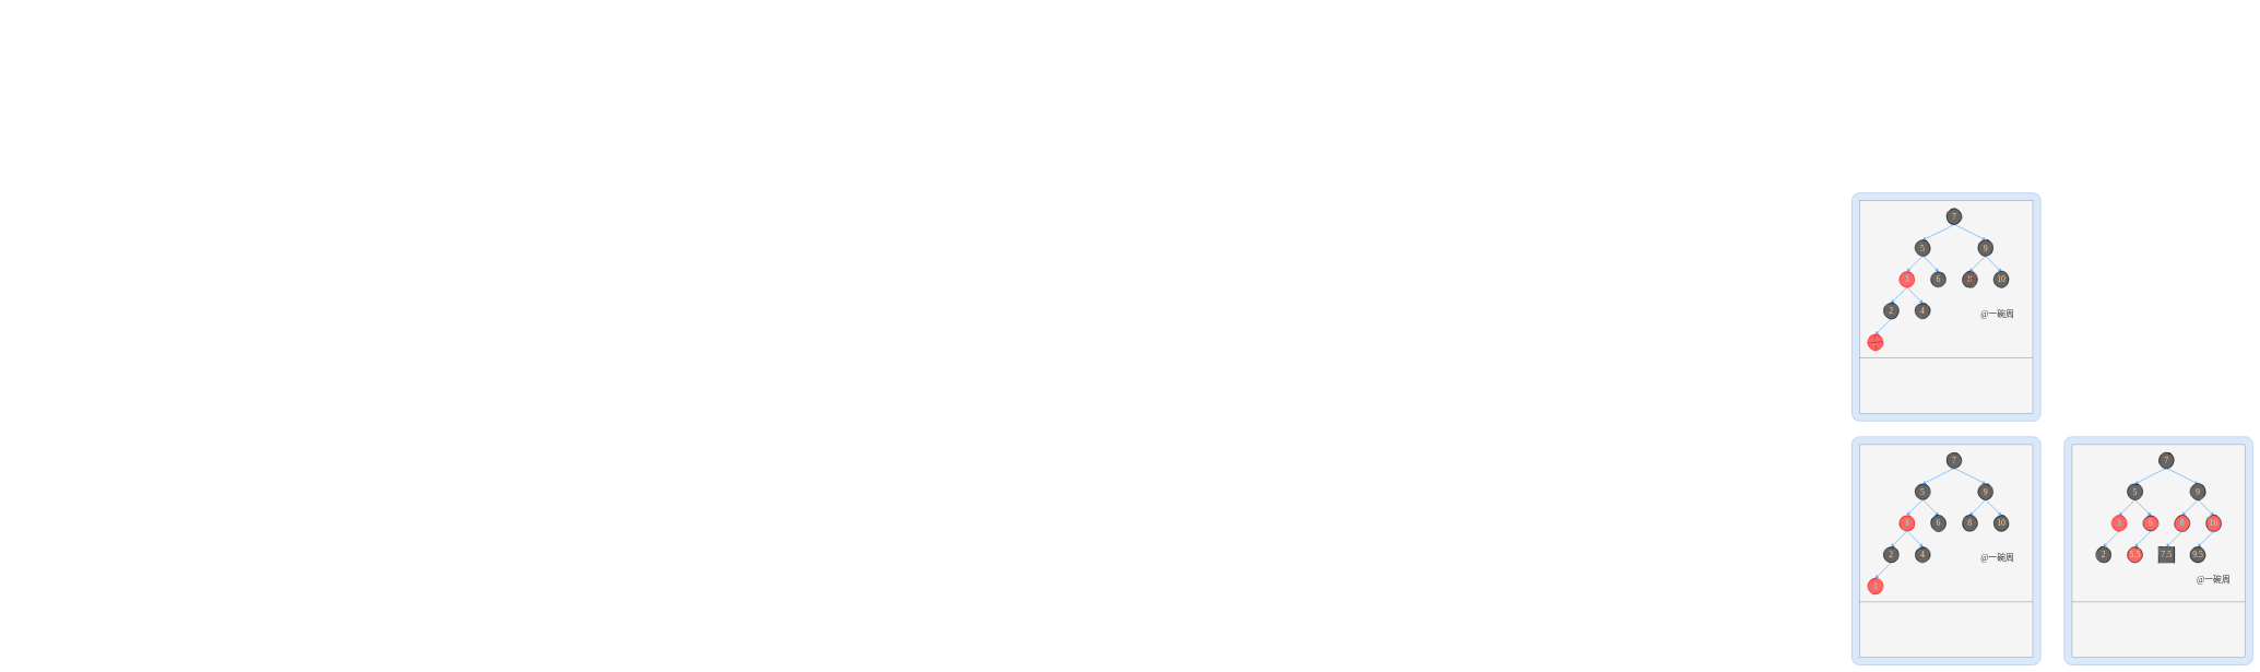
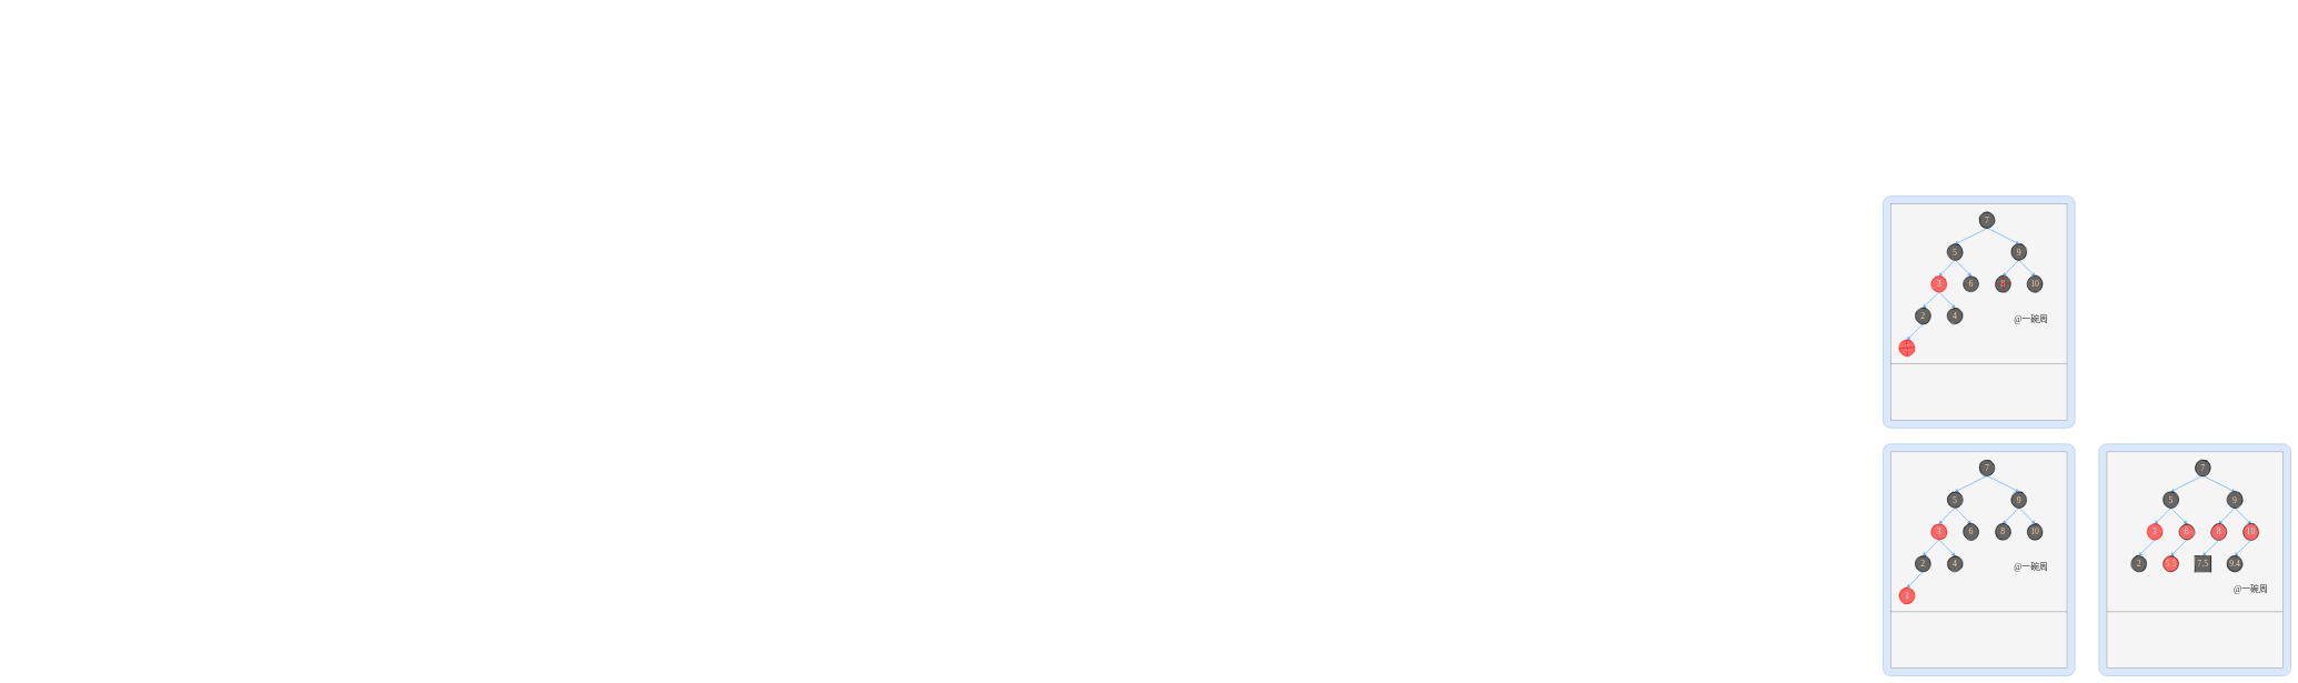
- <mxCell id="79" value="&lt;font face=&quot;Comic Sans MS&quot;&gt;&lt;span style=&quot;font-size: 26px&quot;&gt;9.5&lt;/span&gt;&lt;/font&gt;" style="ellipse;whiteSpace=wrap;html=1;fillColor=#666666;strokeColor=#000000;sketch=1;fillStyle=solid;fontColor=#FFCC99;" vertex="1" parent="1"><mxGeometry x="6684" y="1668" width="48" height="48" as="geometry" /></mxCell>
+ <mxCell id="79" value="&lt;font face=&quot;Comic Sans MS&quot;&gt;&lt;span style=&quot;font-size: 26px&quot;&gt;9.4&lt;/span&gt;&lt;/font&gt;" style="ellipse;whiteSpace=wrap;html=1;fillColor=#666666;strokeColor=#000000;sketch=1;fillStyle=solid;fontColor=#FFCC99;" vertex="1" parent="1"><mxGeometry x="6684" y="1668" width="48" height="48" as="geometry" /></mxCell>
